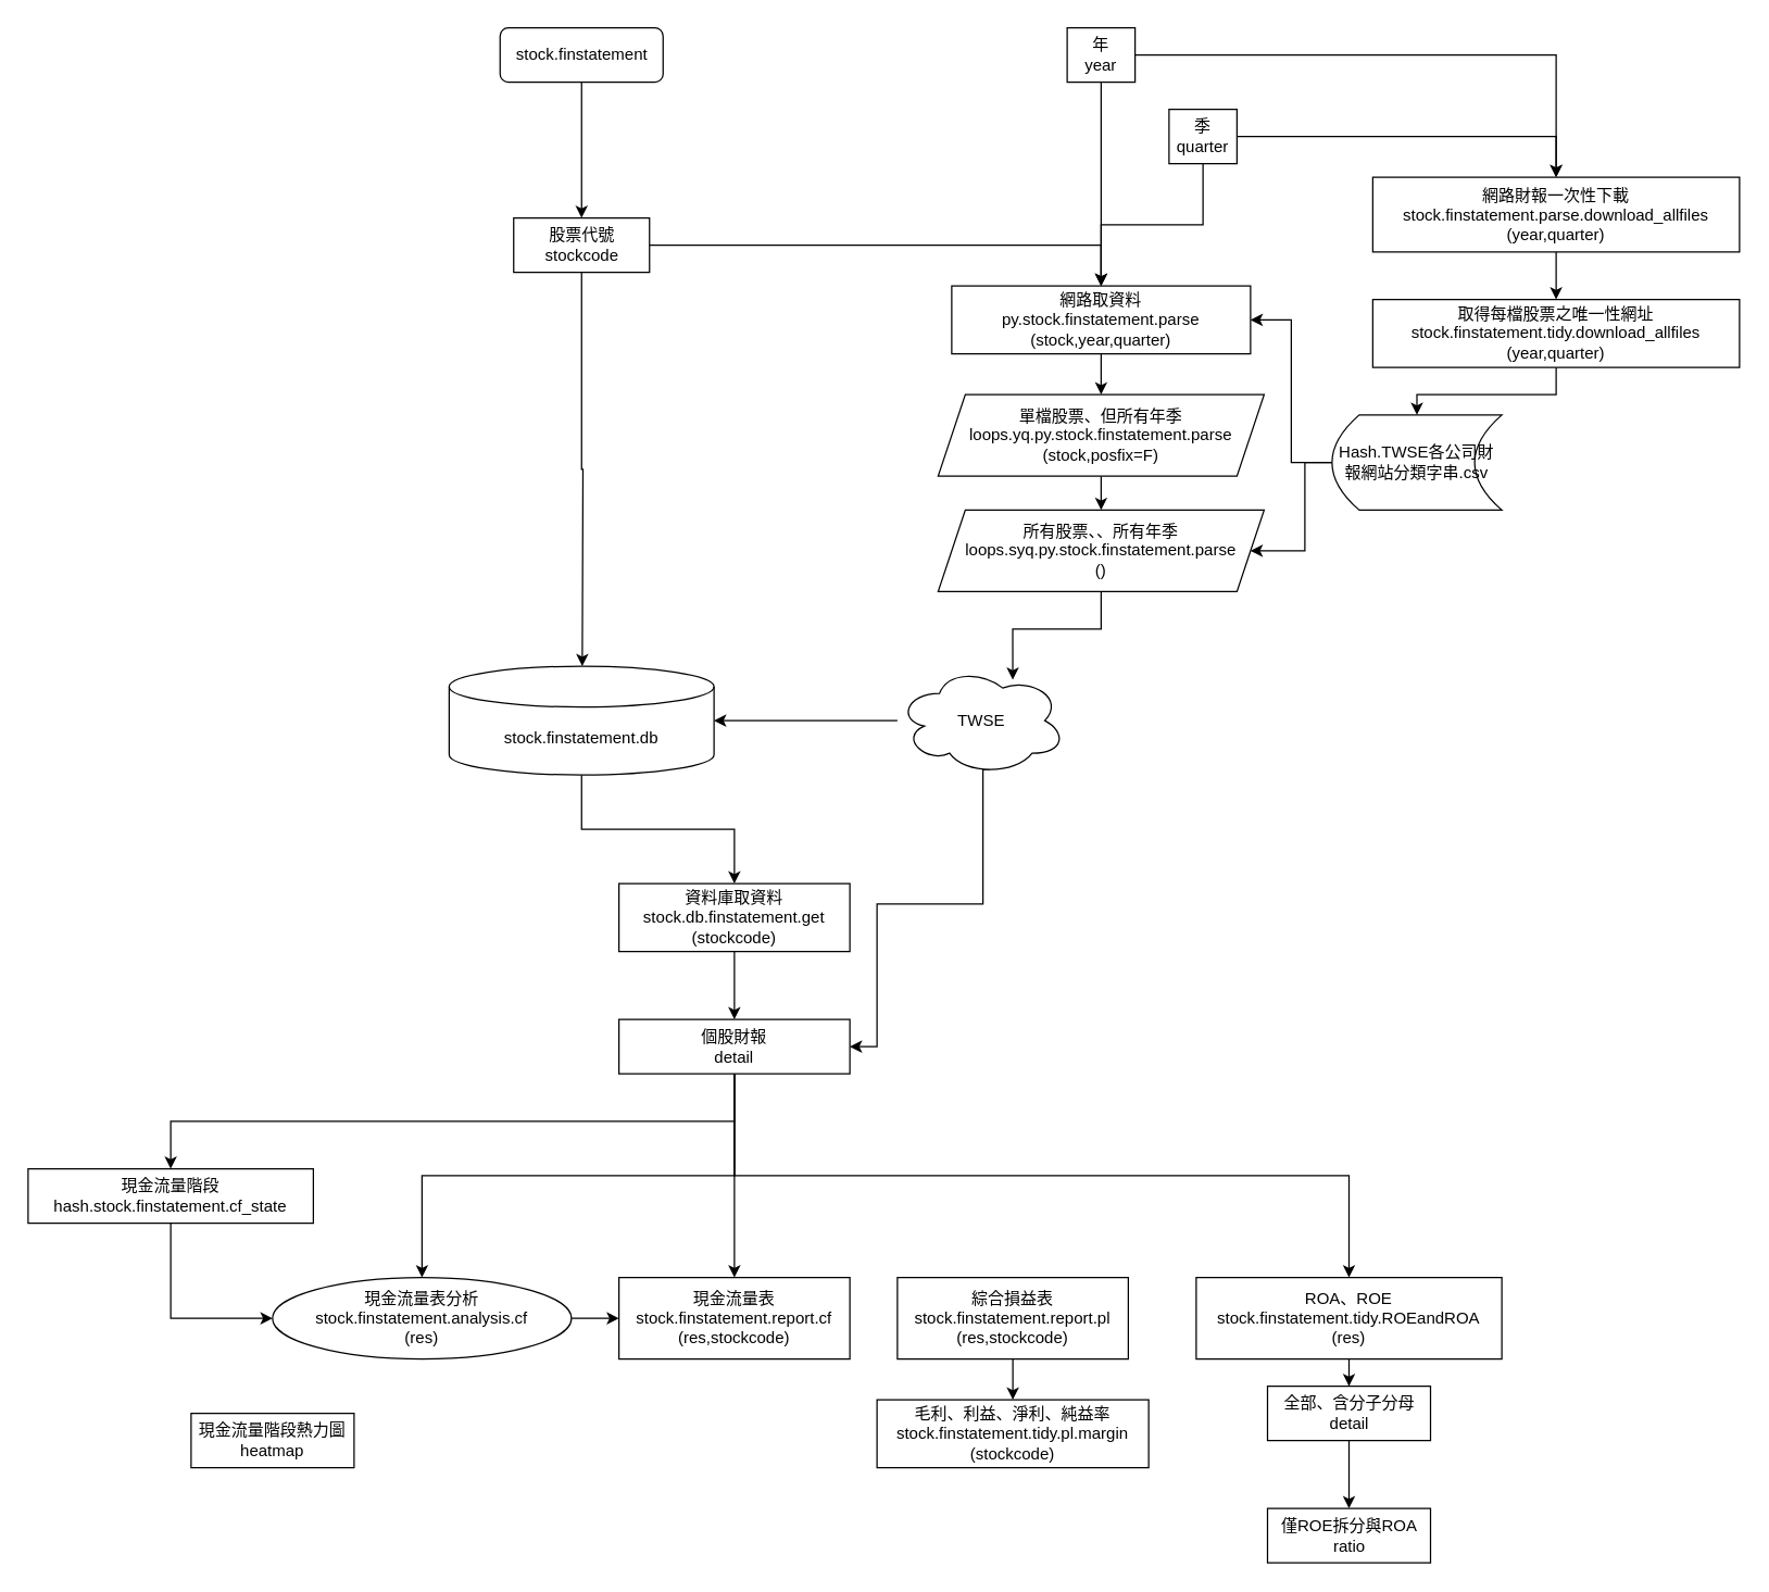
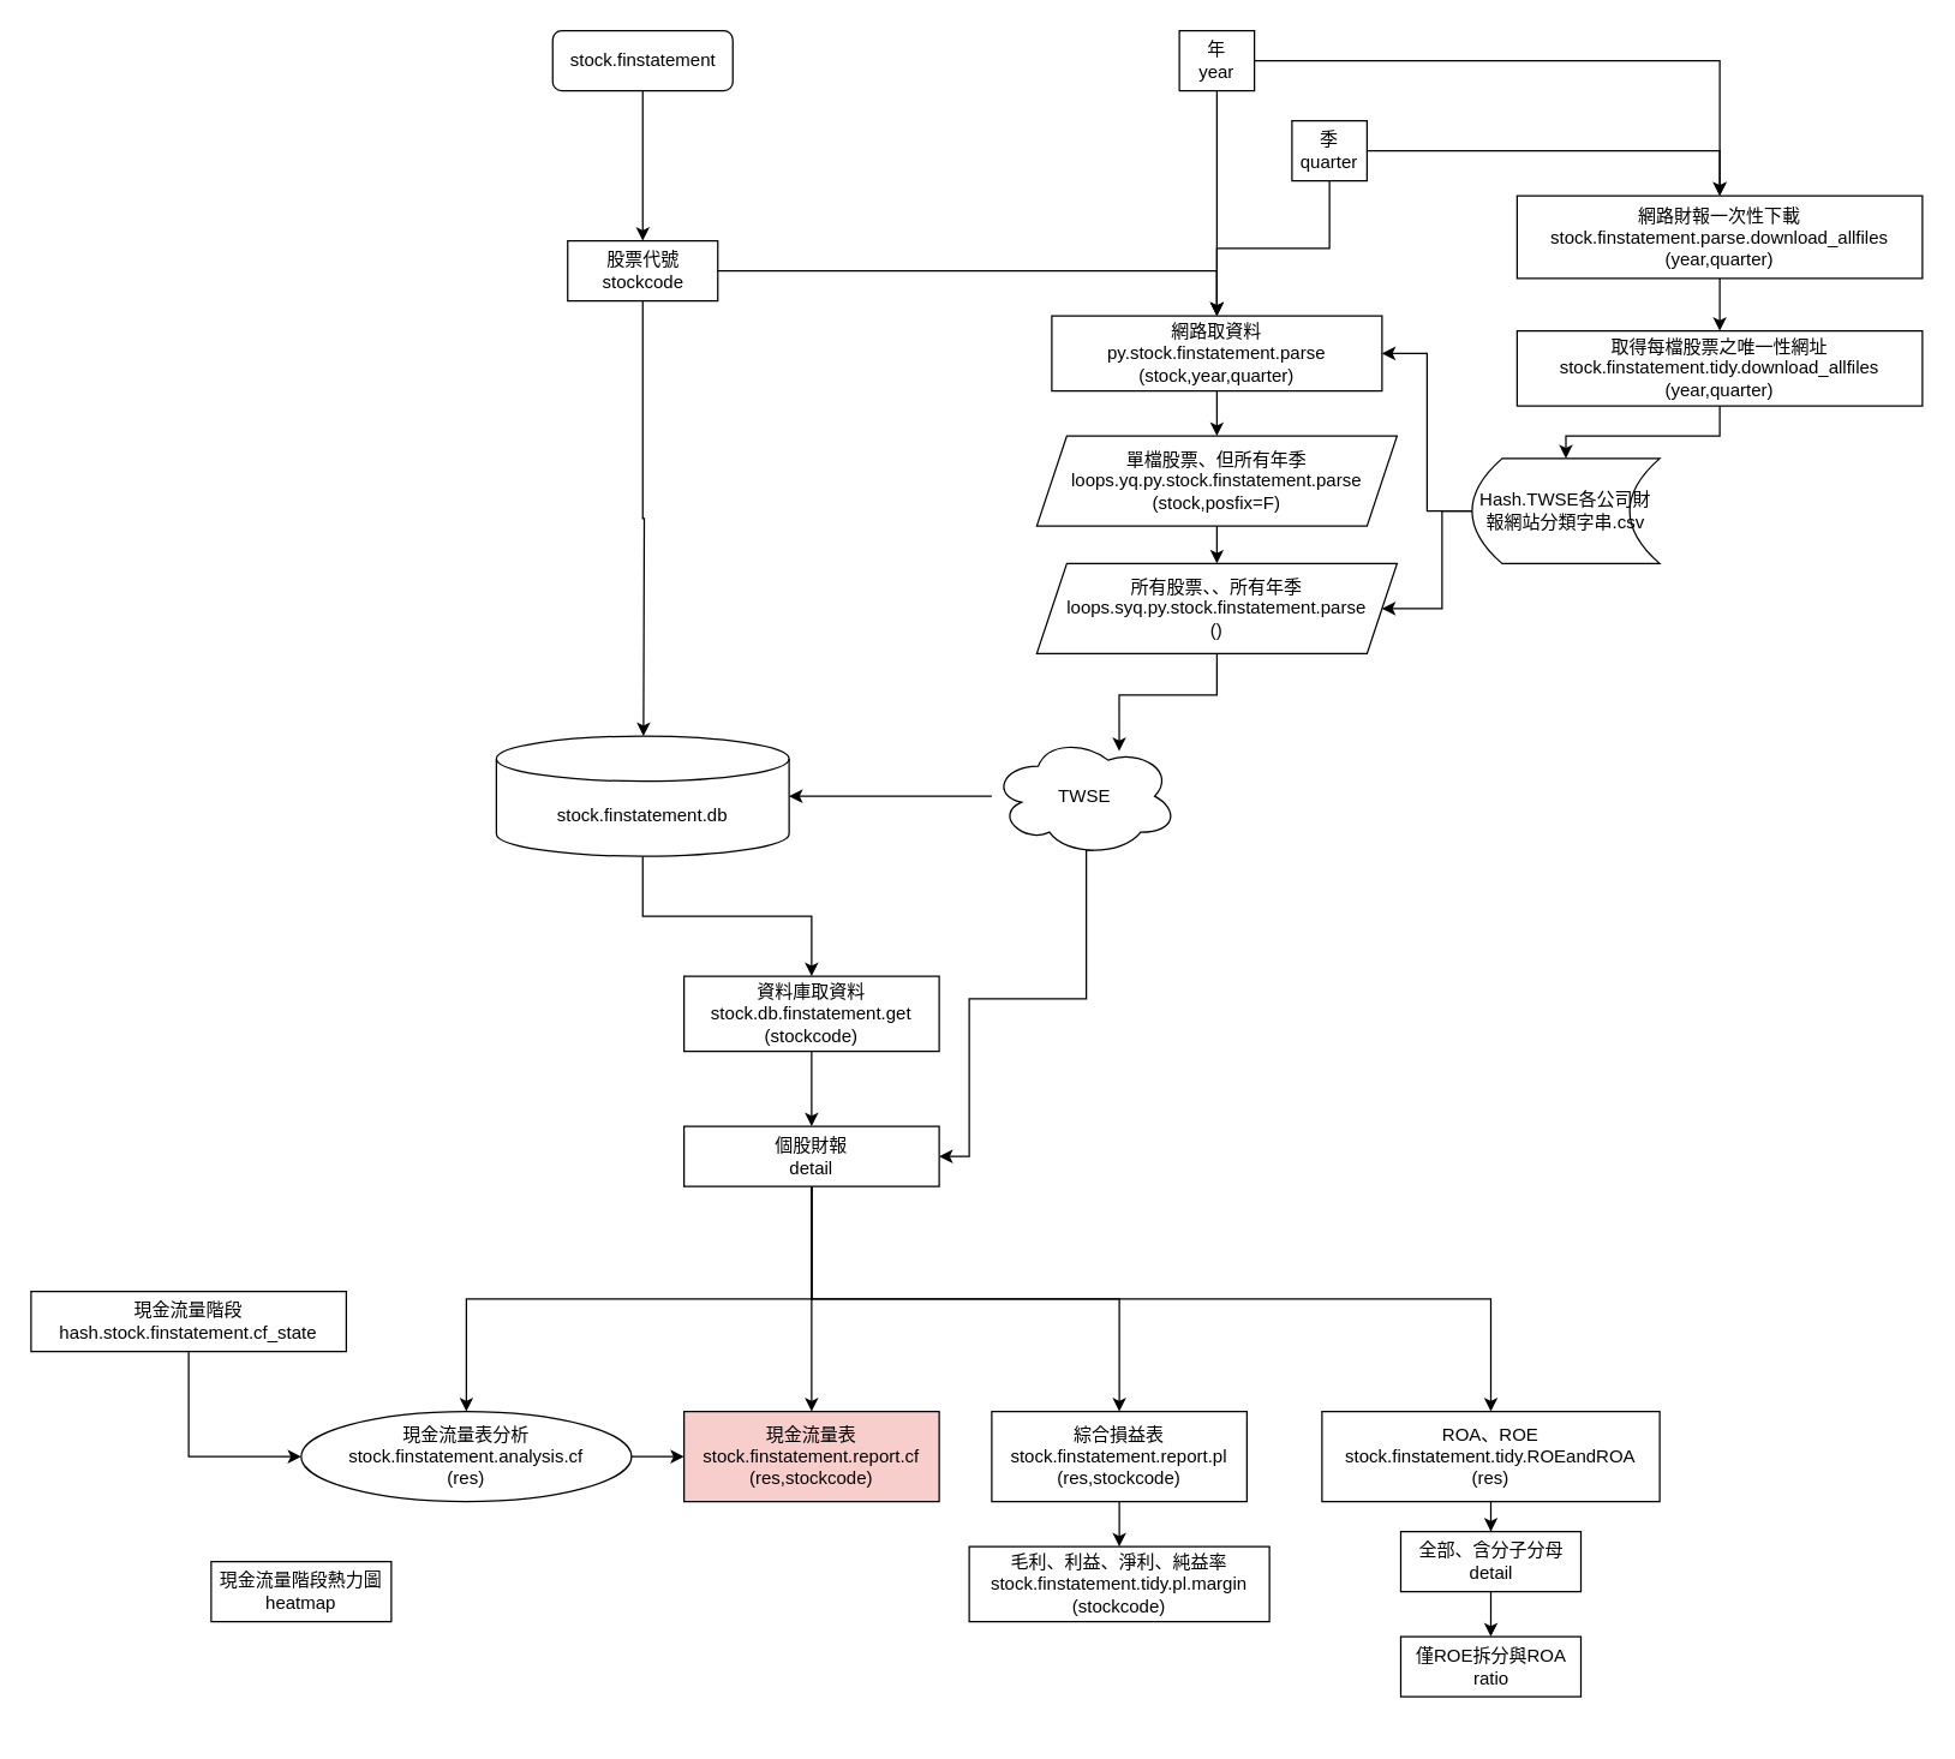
- <mxCell id="34" style="edgeStyle=orthogonalEdgeStyle;rounded=0;orthogonalLoop=1;jettySize=auto;html=1;exitX=0.5;exitY=1;exitDx=0;exitDy=0;" edge="1" parent="1" source="37" target="19"><mxGeometry relative="1" as="geometry" /></mxCell>
+ <mxCell id="34" style="edgeStyle=orthogonalEdgeStyle;rounded=0;orthogonalLoop=1;jettySize=auto;html=1;exitX=0.5;exitY=1;exitDx=0;exitDy=0;" edge="1" parent="1" source="37" target="8"><mxGeometry relative="1" as="geometry" /></mxCell>
- <mxCell id="6" value="現金流量表&lt;br&gt;stock.finstatement.report.cf&lt;br&gt;(res,stockcode)" style="rounded=0;whiteSpace=wrap;html=1;" vertex="1" parent="1"><mxGeometry x="455" y="940" width="170" height="60" as="geometry" /></mxCell>
+ <mxCell id="6" value="現金流量表&lt;br&gt;stock.finstatement.report.cf&lt;br&gt;(res,stockcode)" style="rounded=0;whiteSpace=wrap;html=1;fillColor=#f8cecc;" vertex="1" parent="1"><mxGeometry x="455" y="940" width="170" height="60" as="geometry" /></mxCell>
- <mxCell id="42" value="僅ROE拆分與ROA&lt;br&gt;ratio" style="whiteSpace=wrap;html=1;rounded=0;" vertex="1" parent="1"><mxGeometry x="932.5" y="1110" width="120" height="40" as="geometry" /></mxCell>
+ <mxCell id="42" value="僅ROE拆分與ROA&lt;br&gt;ratio" style="whiteSpace=wrap;html=1;rounded=0;" vertex="1" parent="1"><mxGeometry x="932.5" y="1090" width="120" height="40" as="geometry" /></mxCell>
